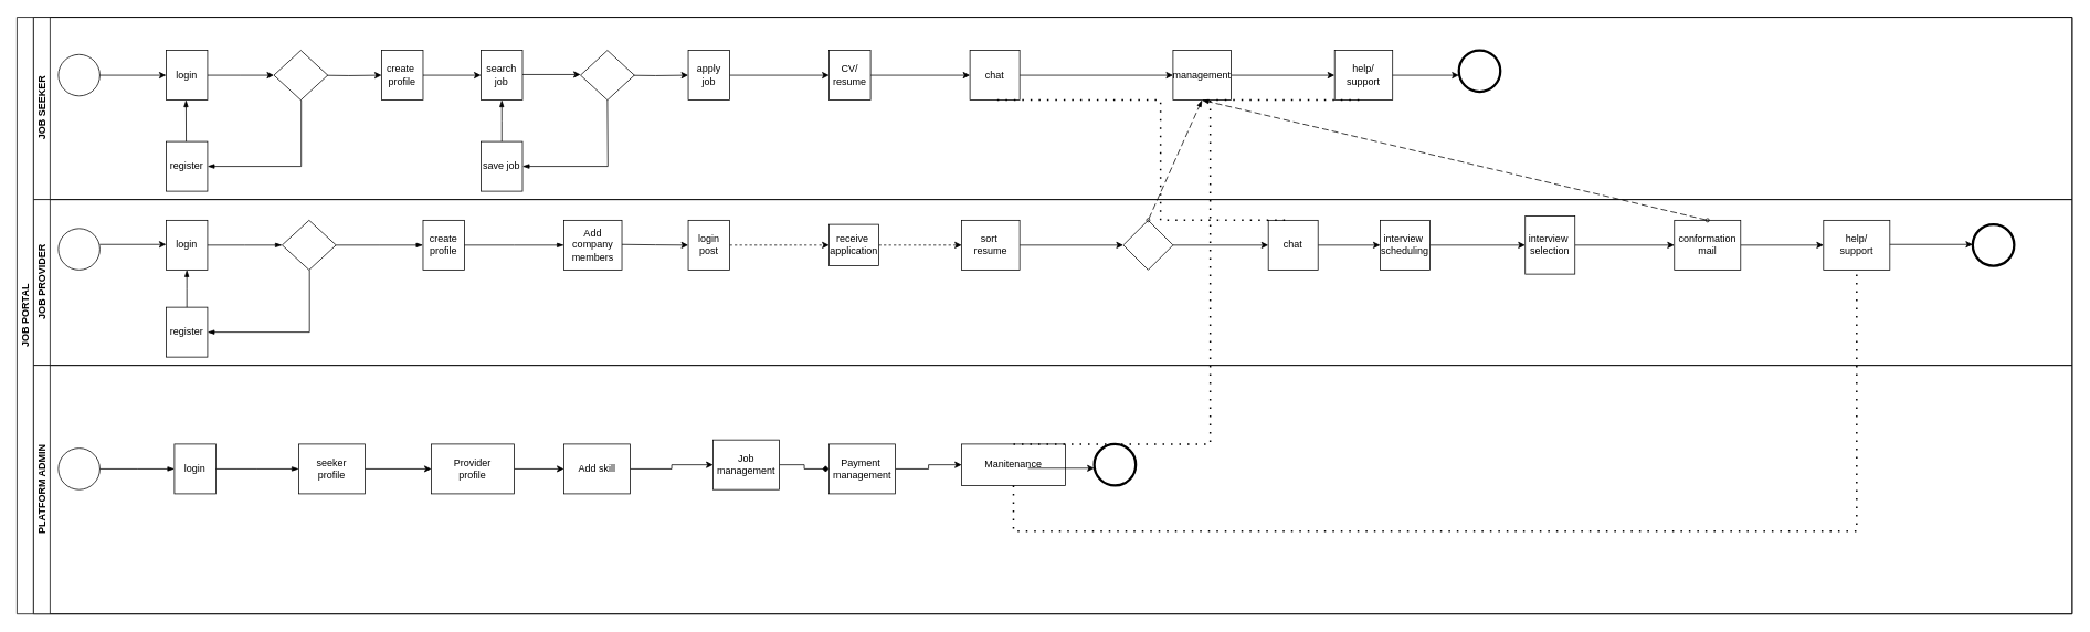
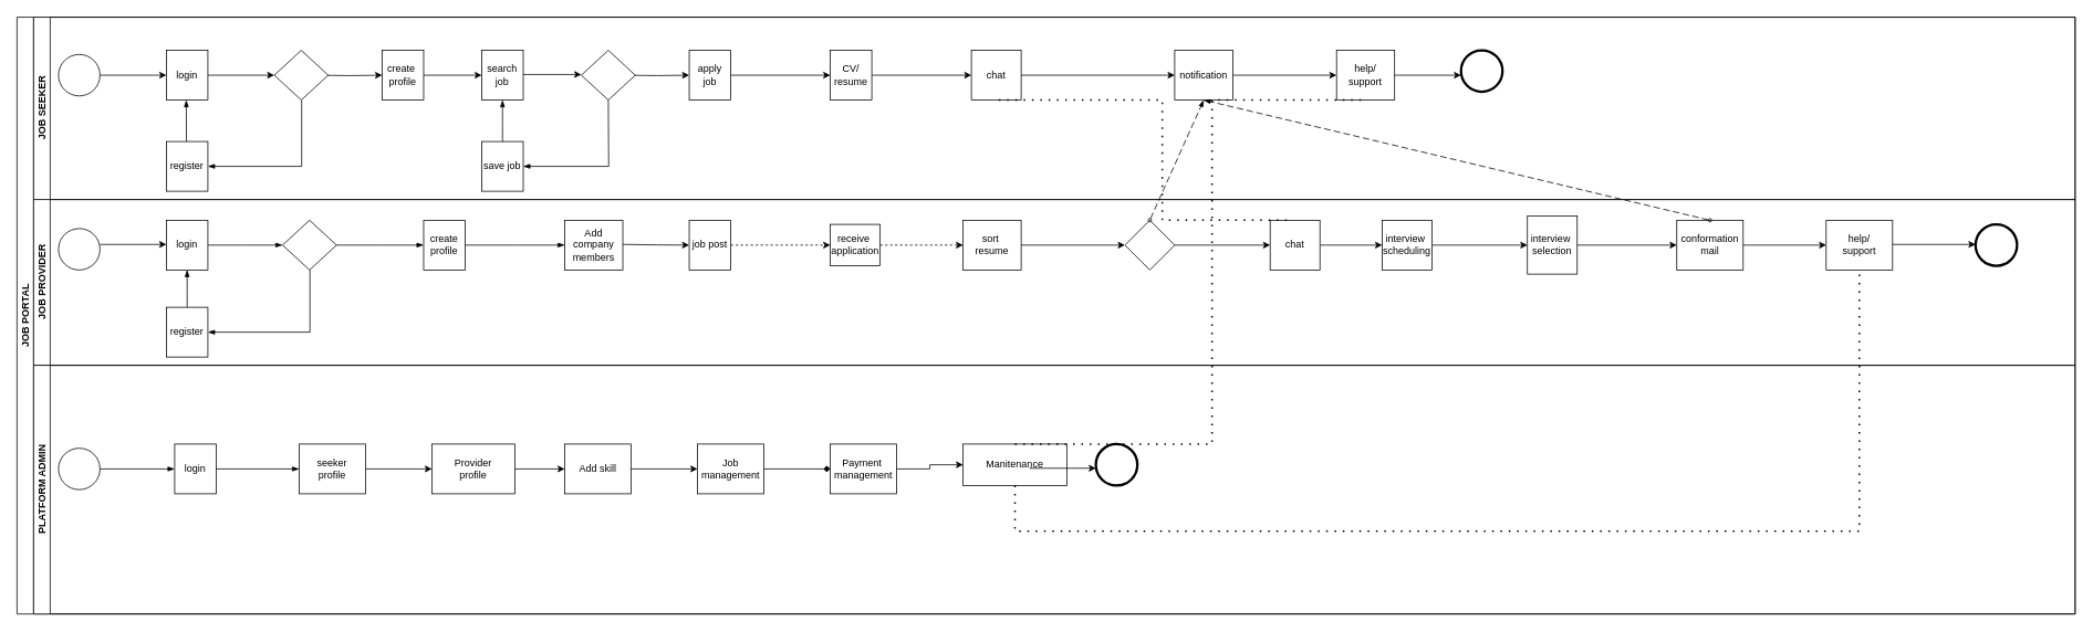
- <mxCell id="20" value="management" style="points=[[0.25,0,0],[0.5,0,0],[0.75,0,0],[1,0.25,0],[1,0.5,0],[1,0.75,0],[0.75,1,0],[0.5,1,0],[0.25,1,0],[0,0.75,0],[0,0.5,0],[0,0.25,0]];shape=mxgraph.bpmn.task2;whiteSpace=wrap;rectStyle=rounded;size=10;html=1;container=1;expand=0;collapsible=0;taskMarker=abstract;" vertex="1" parent="3"><mxGeometry x="1375" y="40" width="70" height="60" as="geometry" /></mxCell>
+ <mxCell id="20" value="notification" style="points=[[0.25,0,0],[0.5,0,0],[0.75,0,0],[1,0.25,0],[1,0.5,0],[1,0.75,0],[0.75,1,0],[0.5,1,0],[0.25,1,0],[0,0.75,0],[0,0.5,0],[0,0.25,0]];shape=mxgraph.bpmn.task2;whiteSpace=wrap;rectStyle=rounded;size=10;html=1;container=1;expand=0;collapsible=0;taskMarker=abstract;" vertex="1" parent="3"><mxGeometry x="1375" y="40" width="70" height="60" as="geometry" /></mxCell>
- <mxCell id="39" value="login post" style="points=[[0.25,0,0],[0.5,0,0],[0.75,0,0],[1,0.25,0],[1,0.5,0],[1,0.75,0],[0.75,1,0],[0.5,1,0],[0.25,1,0],[0,0.75,0],[0,0.5,0],[0,0.25,0]];shape=mxgraph.bpmn.task2;whiteSpace=wrap;rectStyle=rounded;size=10;html=1;container=1;expand=0;collapsible=0;taskMarker=abstract;" vertex="1" parent="33"><mxGeometry x="790" y="25" width="50" height="60" as="geometry" /></mxCell>
+ <mxCell id="39" value="job post" style="points=[[0.25,0,0],[0.5,0,0],[0.75,0,0],[1,0.25,0],[1,0.5,0],[1,0.75,0],[0.75,1,0],[0.5,1,0],[0.25,1,0],[0,0.75,0],[0,0.5,0],[0,0.25,0]];shape=mxgraph.bpmn.task2;whiteSpace=wrap;rectStyle=rounded;size=10;html=1;container=1;expand=0;collapsible=0;taskMarker=abstract;" vertex="1" parent="33"><mxGeometry x="790" y="25" width="50" height="60" as="geometry" /></mxCell>
- <mxCell id="76" value="Job management" style="points=[[0.25,0,0],[0.5,0,0],[0.75,0,0],[1,0.25,0],[1,0.5,0],[1,0.75,0],[0.75,1,0],[0.5,1,0],[0.25,1,0],[0,0.75,0],[0,0.5,0],[0,0.25,0]];shape=mxgraph.bpmn.task2;whiteSpace=wrap;rectStyle=rounded;size=10;html=1;container=1;expand=0;collapsible=0;taskMarker=abstract;" vertex="1" parent="65"><mxGeometry x="820" y="90" width="80" height="60" as="geometry" /></mxCell>
+ <mxCell id="76" value="Job management" style="points=[[0.25,0,0],[0.5,0,0],[0.75,0,0],[1,0.25,0],[1,0.5,0],[1,0.75,0],[0.75,1,0],[0.5,1,0],[0.25,1,0],[0,0.75,0],[0,0.5,0],[0,0.25,0]];shape=mxgraph.bpmn.task2;whiteSpace=wrap;rectStyle=rounded;size=10;html=1;container=1;expand=0;collapsible=0;taskMarker=abstract;" vertex="1" parent="65"><mxGeometry x="800" y="95" width="80" height="60" as="geometry" /></mxCell>
